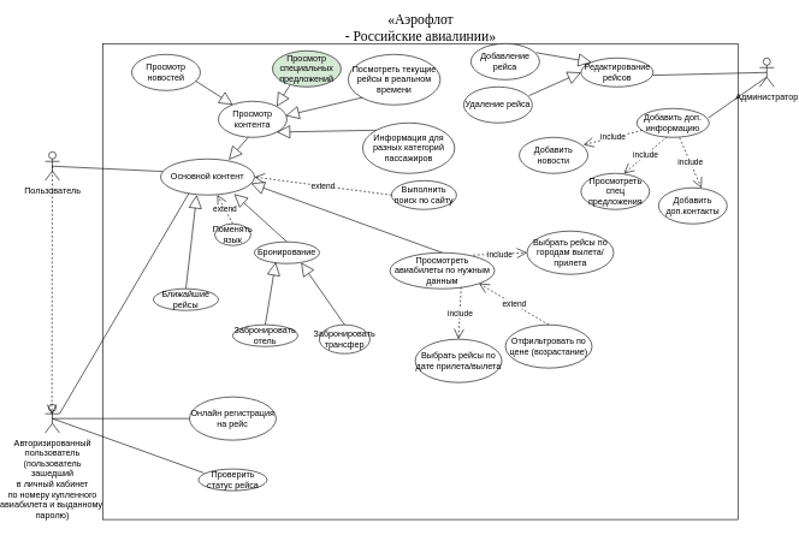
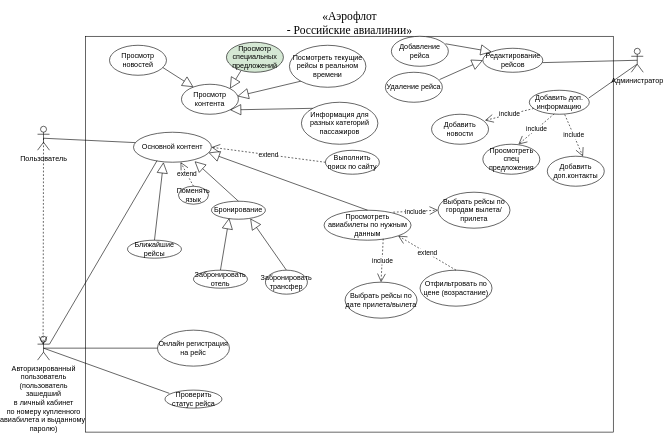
- <mxCell id="38" value="" style="endArrow=block;endSize=16;endFill=0;html=1;rounded=0;entryX=0.727;entryY=0.024;entryDx=0;entryDy=0;exitX=0.436;exitY=0.997;exitDx=0;exitDy=0;exitPerimeter=0;entryPerimeter=0;" edge="1" parent="1" source="8" target="37"><mxGeometry x="-0.125" y="-10" width="160" relative="1" as="geometry"><mxPoint x="319.995" y="200.43" as="sourcePoint" /><mxPoint x="246.949" y="230.001" as="targetPoint" /><mxPoint as="offset" /></mxGeometry></mxCell>
